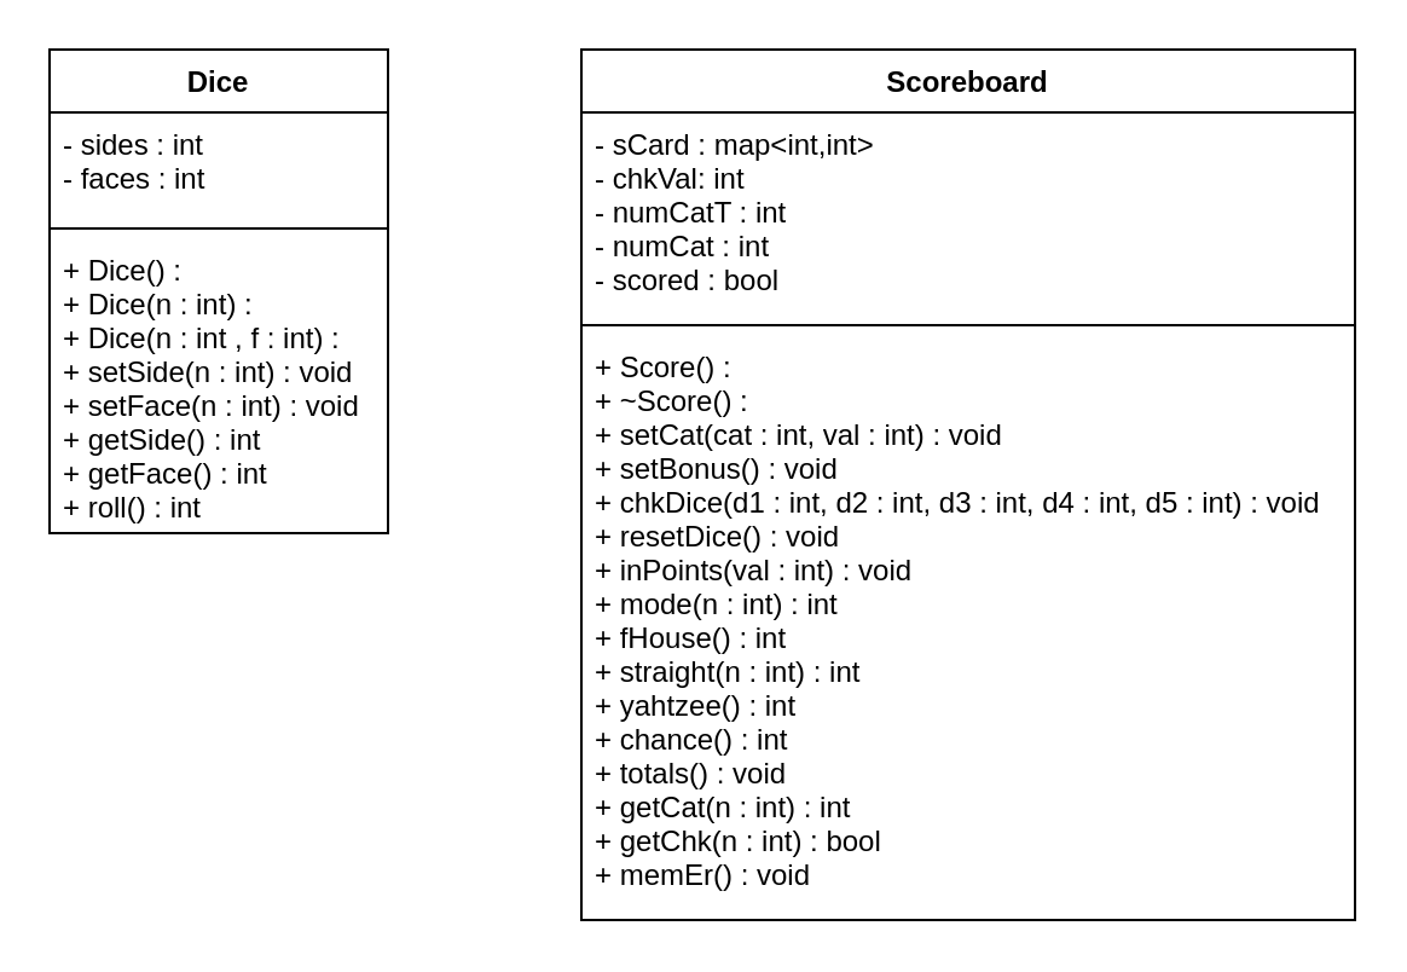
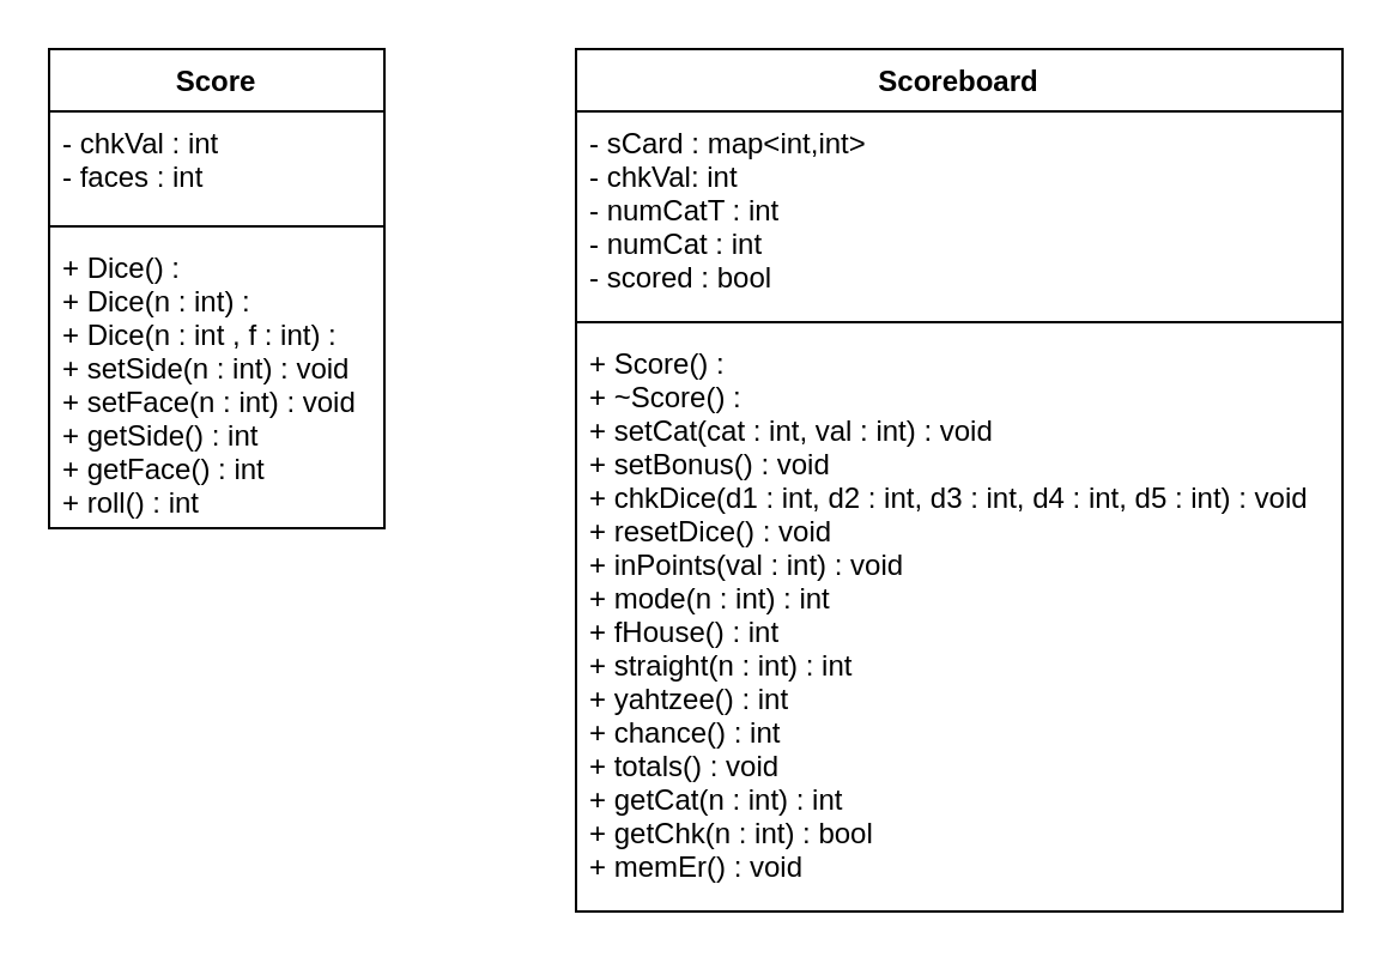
- <mxCell id="2" value="Dice" style="swimlane;fontStyle=1;align=center;verticalAlign=top;childLayout=stackLayout;horizontal=1;startSize=26;horizontalStack=0;resizeParent=1;resizeParentMax=0;resizeLast=0;collapsible=1;marginBottom=0;" vertex="1" parent="1"><mxGeometry x="20" y="20" width="140" height="200" as="geometry"><mxRectangle x="20" y="20" width="70" height="26" as="alternateBounds" /></mxGeometry></mxCell>
+ <mxCell id="2" value="Score" style="swimlane;fontStyle=1;align=center;verticalAlign=top;childLayout=stackLayout;horizontal=1;startSize=26;horizontalStack=0;resizeParent=1;resizeParentMax=0;resizeLast=0;collapsible=1;marginBottom=0;" vertex="1" parent="1"><mxGeometry x="20" y="20" width="140" height="200" as="geometry"><mxRectangle x="20" y="20" width="70" height="26" as="alternateBounds" /></mxGeometry></mxCell>
- <mxCell id="3" value="- sides : int&#10;- faces : int" style="text;strokeColor=none;fillColor=none;align=left;verticalAlign=top;spacingLeft=4;spacingRight=4;overflow=hidden;rotatable=0;points=[[0,0.5],[1,0.5]];portConstraint=eastwest;" vertex="1" parent="2"><mxGeometry y="26" width="140" height="44" as="geometry" /></mxCell>
+ <mxCell id="3" value="- chkVal : int&#10;- faces : int" style="text;strokeColor=none;fillColor=none;align=left;verticalAlign=top;spacingLeft=4;spacingRight=4;overflow=hidden;rotatable=0;points=[[0,0.5],[1,0.5]];portConstraint=eastwest;" vertex="1" parent="2"><mxGeometry y="26" width="140" height="44" as="geometry" /></mxCell>
